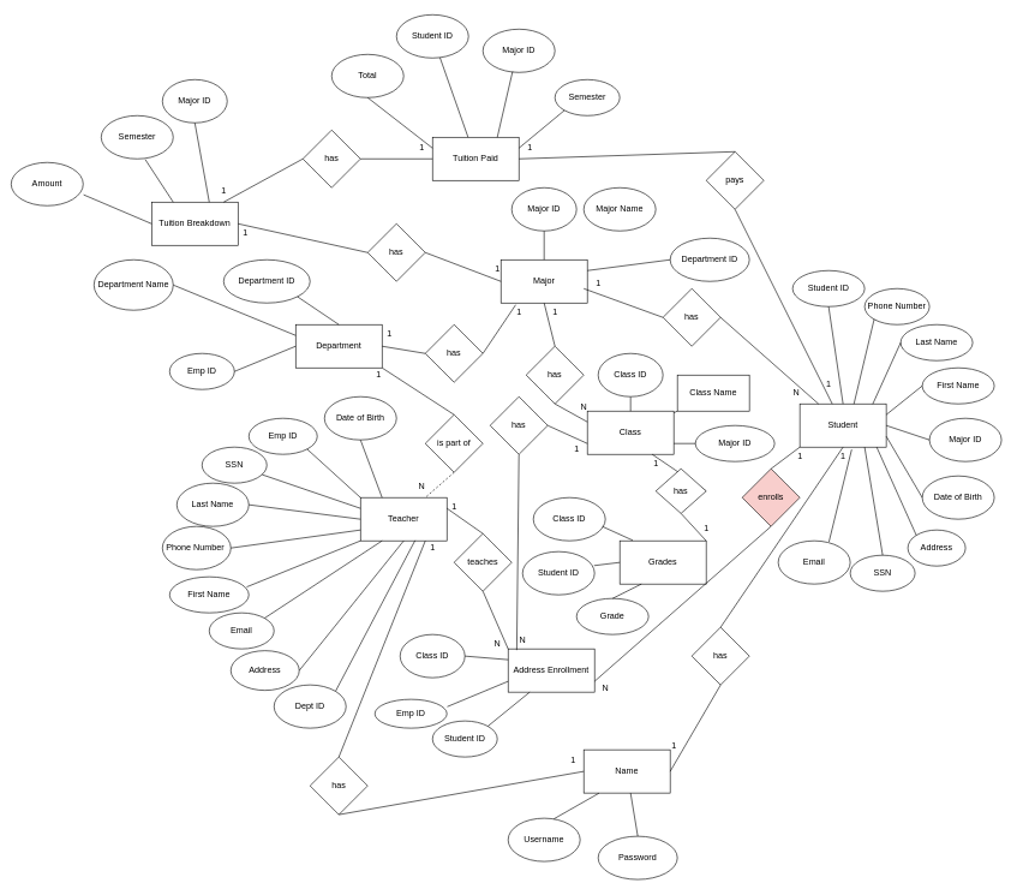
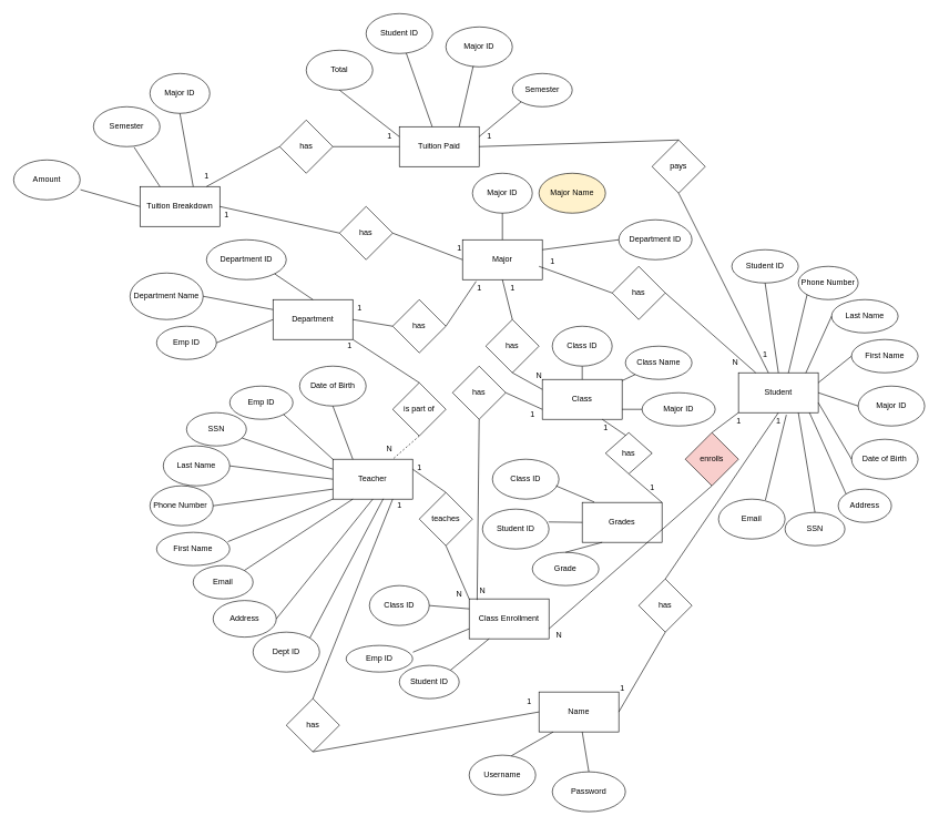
- <mxCell id="50" value="Amount" style="ellipse;whiteSpace=wrap;html=1;" vertex="1" parent="1"><mxGeometry x="15" y="225" width="100" height="60" as="geometry" /></mxCell>
+ <mxCell id="50" value="Amount" style="ellipse;whiteSpace=wrap;html=1;" vertex="1" parent="1"><mxGeometry x="20" y="240" width="100" height="60" as="geometry" /></mxCell>
- <mxCell id="65" value="Major Name" style="ellipse;whiteSpace=wrap;html=1;" vertex="1" parent="1"><mxGeometry x="810" y="260" width="100" height="60" as="geometry" /></mxCell>
+ <mxCell id="65" value="Major Name" style="ellipse;whiteSpace=wrap;html=1;fillColor=#fff2cc;" vertex="1" parent="1"><mxGeometry x="810" y="260" width="100" height="60" as="geometry" /></mxCell>
- <mxCell id="111" value="Department Name" style="ellipse;whiteSpace=wrap;html=1;" vertex="1" parent="1"><mxGeometry x="130" y="360" width="110" height="70" as="geometry" /></mxCell>
+ <mxCell id="111" value="Department Name" style="ellipse;whiteSpace=wrap;html=1;" vertex="1" parent="1"><mxGeometry x="195" y="410" width="110" height="70" as="geometry" /></mxCell>
- <mxCell id="105" value="Class Name" style="whiteSpace=wrap;html=1;rounded=0;" vertex="1" parent="1"><mxGeometry x="940" y="520" width="100" height="50" as="geometry" /></mxCell>
+ <mxCell id="105" value="Class Name" style="ellipse;whiteSpace=wrap;html=1;" vertex="1" parent="1"><mxGeometry x="940" y="520" width="100" height="50" as="geometry" /></mxCell>
- <mxCell id="9" value="Grades" style="rounded=0;whiteSpace=wrap;html=1;" vertex="1" parent="1"><mxGeometry x="860" y="750" width="120" height="60" as="geometry" /></mxCell>
+ <mxCell id="9" value="Grades" style="rounded=0;whiteSpace=wrap;html=1;" vertex="1" parent="1"><mxGeometry x="875" y="755" width="120" height="60" as="geometry" /></mxCell>
- <mxCell id="7" value="Address Enrollment" style="rounded=0;whiteSpace=wrap;html=1;" vertex="1" parent="1"><mxGeometry x="705" y="900" width="120" height="60" as="geometry" /></mxCell>
+ <mxCell id="7" value="Class Enrollment" style="rounded=0;whiteSpace=wrap;html=1;" vertex="1" parent="1"><mxGeometry x="705" y="900" width="120" height="60" as="geometry" /></mxCell>
